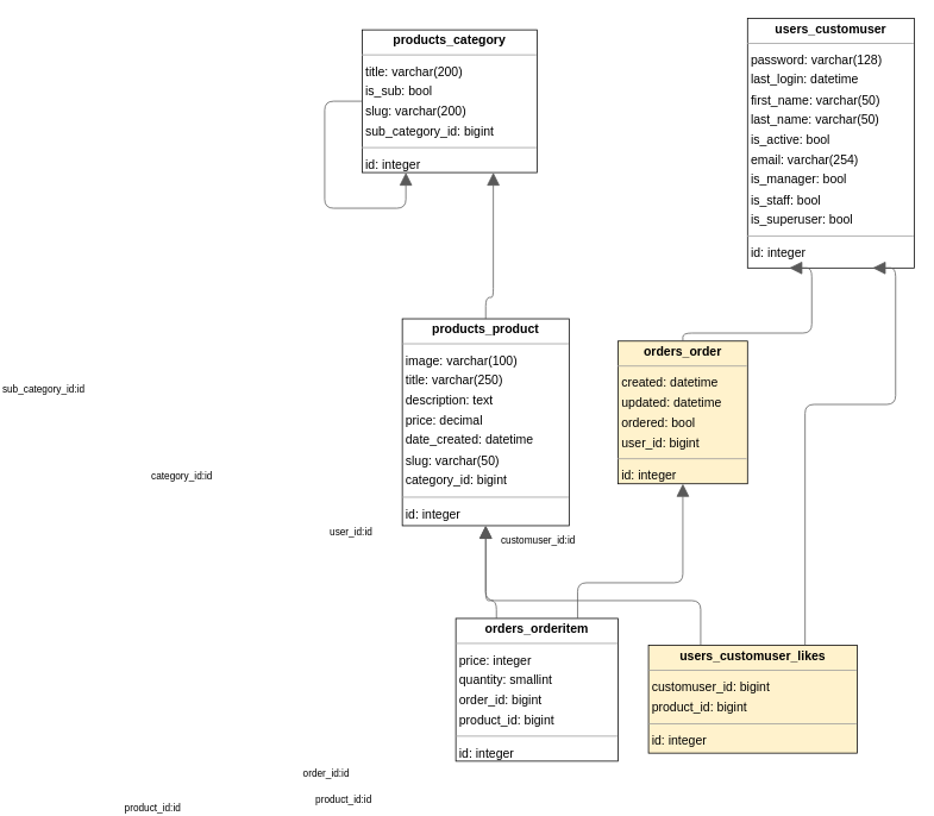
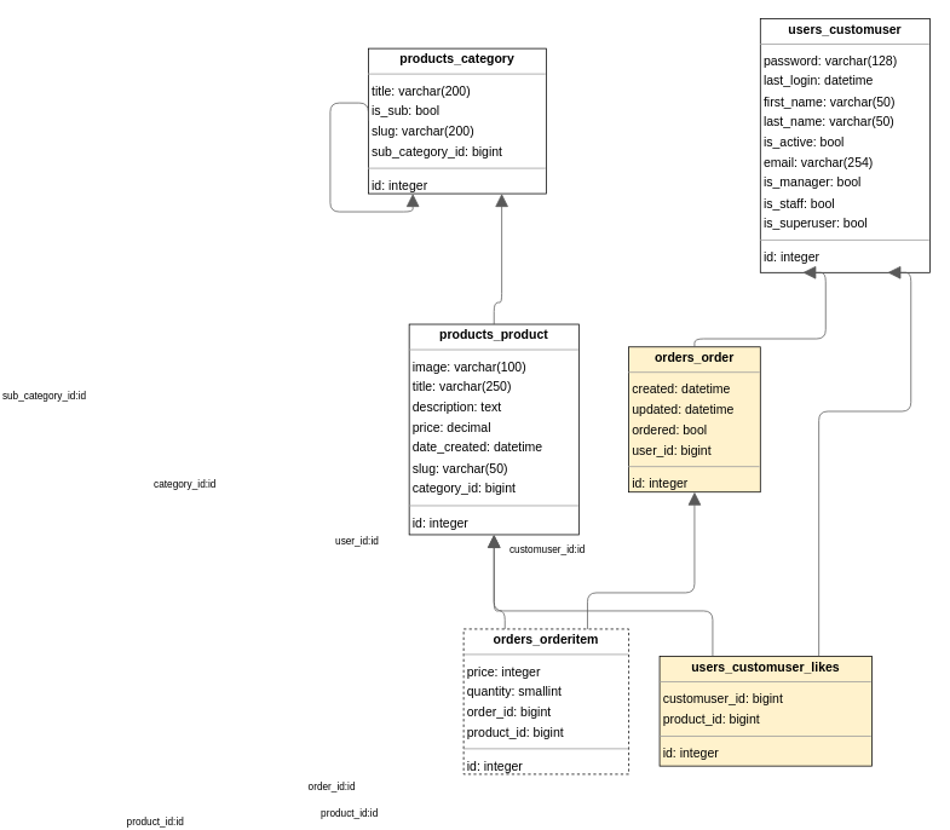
- <mxCell id="4" value="&lt;p style=&quot;margin:0px;margin-top:4px;text-align:center;&quot;&gt;&lt;b&gt;products_category&lt;/b&gt;&lt;/p&gt;&lt;hr size=&quot;1&quot;/&gt;&lt;p style=&quot;margin:0 0 0 4px;line-height:1.6;&quot;&gt; title: varchar(200)&lt;br/&gt; is_sub: bool&lt;br/&gt; slug: varchar(200)&lt;br/&gt; sub_category_id: bigint&lt;/p&gt;&lt;hr size=&quot;1&quot;/&gt;&lt;p style=&quot;margin:0 0 0 4px;line-height:1.6;&quot;&gt; id: integer&lt;/p&gt;" style="verticalAlign=top;align=left;overflow=fill;fontSize=14;fontFamily=Helvetica;html=1;rounded=0;shadow=0;comic=0;labelBackgroundColor=none;strokeWidth=1;" parent="1" vertex="1"><mxGeometry x="62" y="33" width="196" height="160" as="geometry" /></mxCell>
+ <mxCell id="4" value="&lt;p style=&quot;margin:0px;margin-top:4px;text-align:center;&quot;&gt;&lt;b&gt;products_category&lt;/b&gt;&lt;/p&gt;&lt;hr size=&quot;1&quot;/&gt;&lt;p style=&quot;margin:0 0 0 4px;line-height:1.6;&quot;&gt; title: varchar(200)&lt;br/&gt; is_sub: bool&lt;br/&gt; slug: varchar(200)&lt;br/&gt; sub_category_id: bigint&lt;/p&gt;&lt;hr size=&quot;1&quot;/&gt;&lt;p style=&quot;margin:0 0 0 4px;line-height:1.6;&quot;&gt; id: integer&lt;/p&gt;" style="verticalAlign=top;align=left;overflow=fill;fontSize=14;fontFamily=Helvetica;html=1;rounded=0;shadow=0;comic=0;labelBackgroundColor=none;strokeWidth=1;" parent="1" vertex="1"><mxGeometry x="62" y="53" width="196" height="160" as="geometry" /></mxCell>
- <mxCell id="3" value="&lt;p style=&quot;margin:0px;margin-top:4px;text-align:center;&quot;&gt;&lt;b&gt;orders_orderitem&lt;/b&gt;&lt;/p&gt;&lt;hr size=&quot;1&quot;/&gt;&lt;p style=&quot;margin:0 0 0 4px;line-height:1.6;&quot;&gt; price: integer&lt;br/&gt; quantity: smallint&lt;br/&gt; order_id: bigint&lt;br/&gt; product_id: bigint&lt;/p&gt;&lt;hr size=&quot;1&quot;/&gt;&lt;p style=&quot;margin:0 0 0 4px;line-height:1.6;&quot;&gt; id: integer&lt;/p&gt;" style="verticalAlign=top;align=left;overflow=fill;fontSize=14;fontFamily=Helvetica;html=1;rounded=0;shadow=0;comic=0;labelBackgroundColor=none;strokeWidth=1;" parent="1" vertex="1"><mxGeometry x="167" y="693" width="182" height="160" as="geometry" /></mxCell>
+ <mxCell id="3" value="&lt;p style=&quot;margin:0px;margin-top:4px;text-align:center;&quot;&gt;&lt;b&gt;orders_orderitem&lt;/b&gt;&lt;/p&gt;&lt;hr size=&quot;1&quot;/&gt;&lt;p style=&quot;margin:0 0 0 4px;line-height:1.6;&quot;&gt; price: integer&lt;br/&gt; quantity: smallint&lt;br/&gt; order_id: bigint&lt;br/&gt; product_id: bigint&lt;/p&gt;&lt;hr size=&quot;1&quot;/&gt;&lt;p style=&quot;margin:0 0 0 4px;line-height:1.6;&quot;&gt; id: integer&lt;/p&gt;" style="verticalAlign=top;align=left;overflow=fill;fontSize=14;fontFamily=Helvetica;html=1;rounded=0;shadow=0;comic=0;labelBackgroundColor=none;strokeWidth=1;dashed=1;" parent="1" vertex="1"><mxGeometry x="167" y="693" width="182" height="160" as="geometry" /></mxCell>
